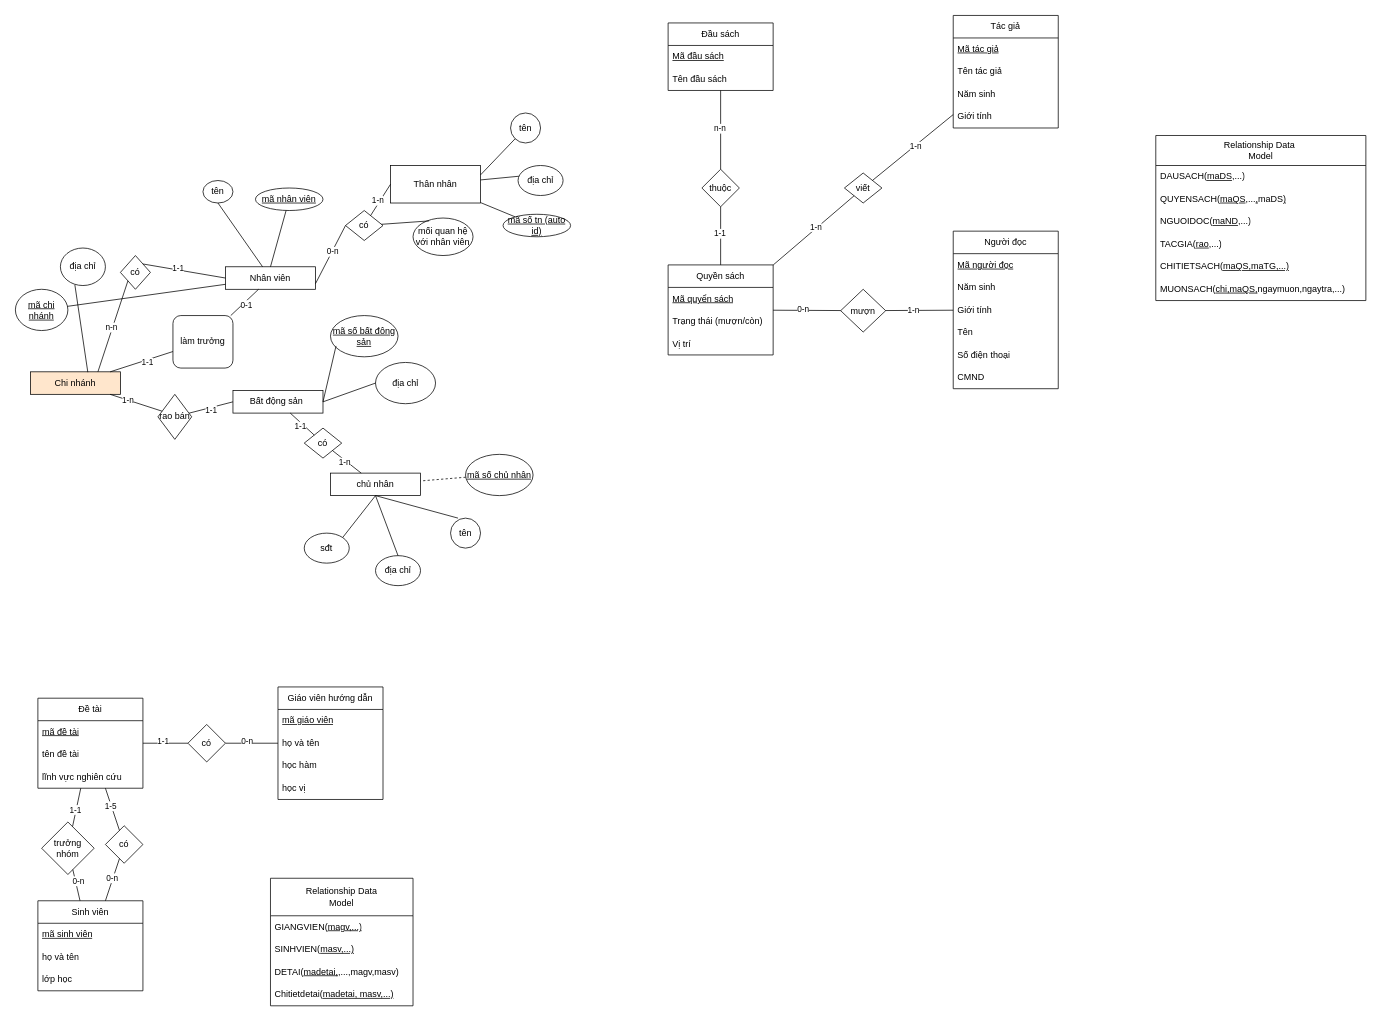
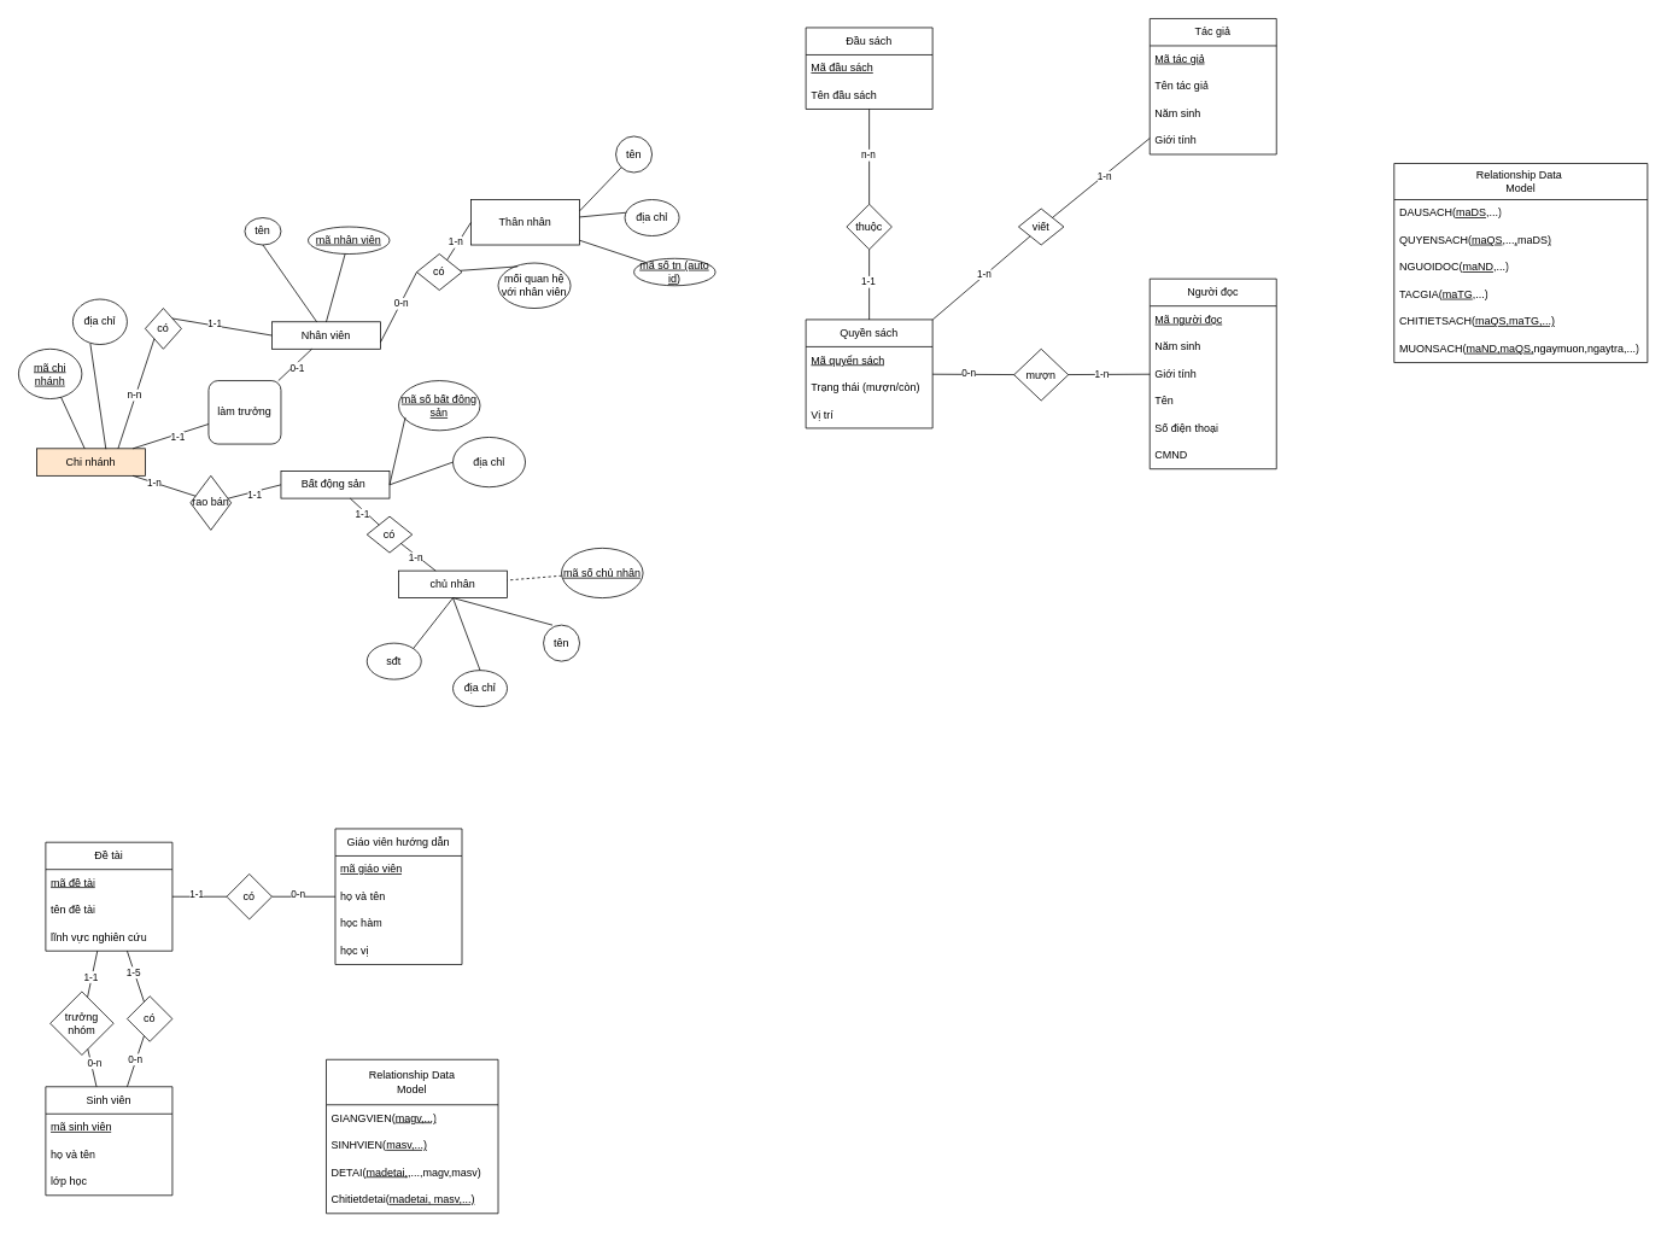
- <mxCell id="59" value="&lt;u&gt;mã số tn (auto id)&lt;/u&gt;" style="ellipse;whiteSpace=wrap;html=1;" parent="1" vertex="1"><mxGeometry x="670" y="285" width="90" height="30" as="geometry" /></mxCell>
+ <mxCell id="59" value="&lt;u&gt;mã số tn (auto id)&lt;/u&gt;" style="ellipse;whiteSpace=wrap;html=1;" parent="1" vertex="1"><mxGeometry x="700" y="285" width="90" height="30" as="geometry" /></mxCell>
- <mxCell id="132" value="TACGIA(&lt;u&gt;rao&lt;/u&gt;,...)" style="text;strokeColor=none;fillColor=none;align=left;verticalAlign=middle;spacingLeft=4;spacingRight=4;overflow=hidden;points=[[0,0.5],[1,0.5]];portConstraint=eastwest;rotatable=0;whiteSpace=wrap;html=1;" parent="128" vertex="1"><mxGeometry y="130" width="280" height="30" as="geometry" /></mxCell>
+ <mxCell id="132" value="TACGIA(&lt;u&gt;maTG&lt;/u&gt;,...)" style="text;strokeColor=none;fillColor=none;align=left;verticalAlign=middle;spacingLeft=4;spacingRight=4;overflow=hidden;points=[[0,0.5],[1,0.5]];portConstraint=eastwest;rotatable=0;whiteSpace=wrap;html=1;" parent="128" vertex="1"><mxGeometry y="130" width="280" height="30" as="geometry" /></mxCell>
- <mxCell id="134" value="MUONSACH(&lt;u&gt;chi,maQS,&lt;/u&gt;ngaymuon,ngaytra,...)" style="text;strokeColor=none;fillColor=none;align=left;verticalAlign=middle;spacingLeft=4;spacingRight=4;overflow=hidden;points=[[0,0.5],[1,0.5]];portConstraint=eastwest;rotatable=0;whiteSpace=wrap;html=1;" parent="128" vertex="1"><mxGeometry y="190" width="280" height="30" as="geometry" /></mxCell>
+ <mxCell id="134" value="MUONSACH(&lt;u&gt;maND,maQS,&lt;/u&gt;ngaymuon,ngaytra,...)" style="text;strokeColor=none;fillColor=none;align=left;verticalAlign=middle;spacingLeft=4;spacingRight=4;overflow=hidden;points=[[0,0.5],[1,0.5]];portConstraint=eastwest;rotatable=0;whiteSpace=wrap;html=1;" parent="128" vertex="1"><mxGeometry y="190" width="280" height="30" as="geometry" /></mxCell>
- <mxCell id="7" value="" style="endArrow=none;html=1;rounded=0;" parent="1" source="5" target="3" edge="1"><mxGeometry width="50" height="50" relative="1" as="geometry"><mxPoint x="110" y="565" as="sourcePoint" /><mxPoint x="160" y="515" as="targetPoint" /></mxGeometry></mxCell>
+ <mxCell id="7" value="" style="endArrow=none;html=1;rounded=0;" parent="1" source="5" target="2" edge="1"><mxGeometry width="50" height="50" relative="1" as="geometry"><mxPoint x="110" y="565" as="sourcePoint" /><mxPoint x="160" y="515" as="targetPoint" /></mxGeometry></mxCell>
